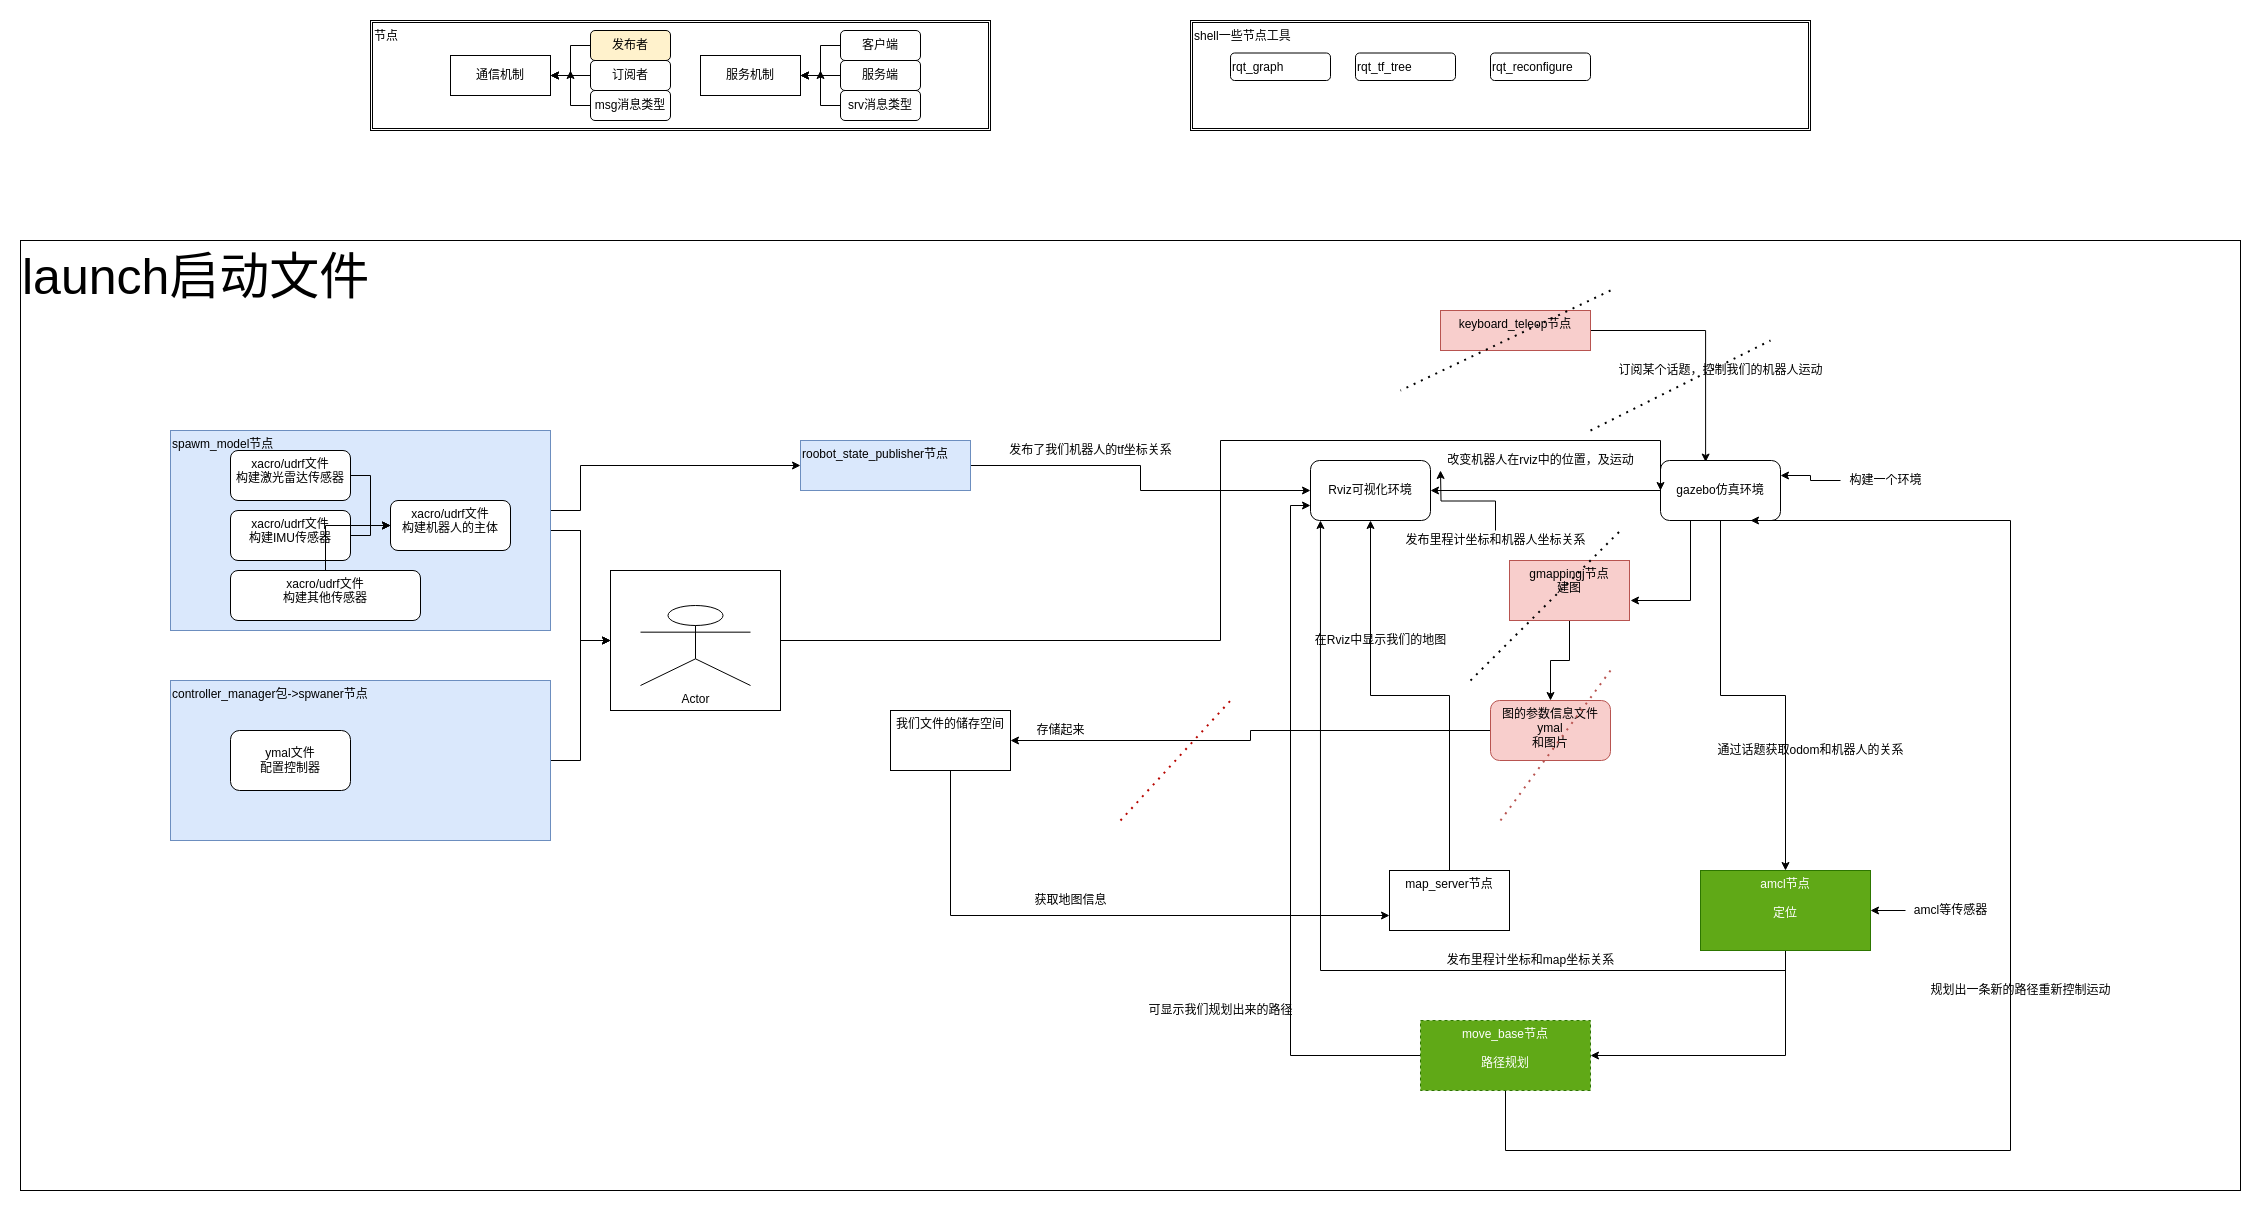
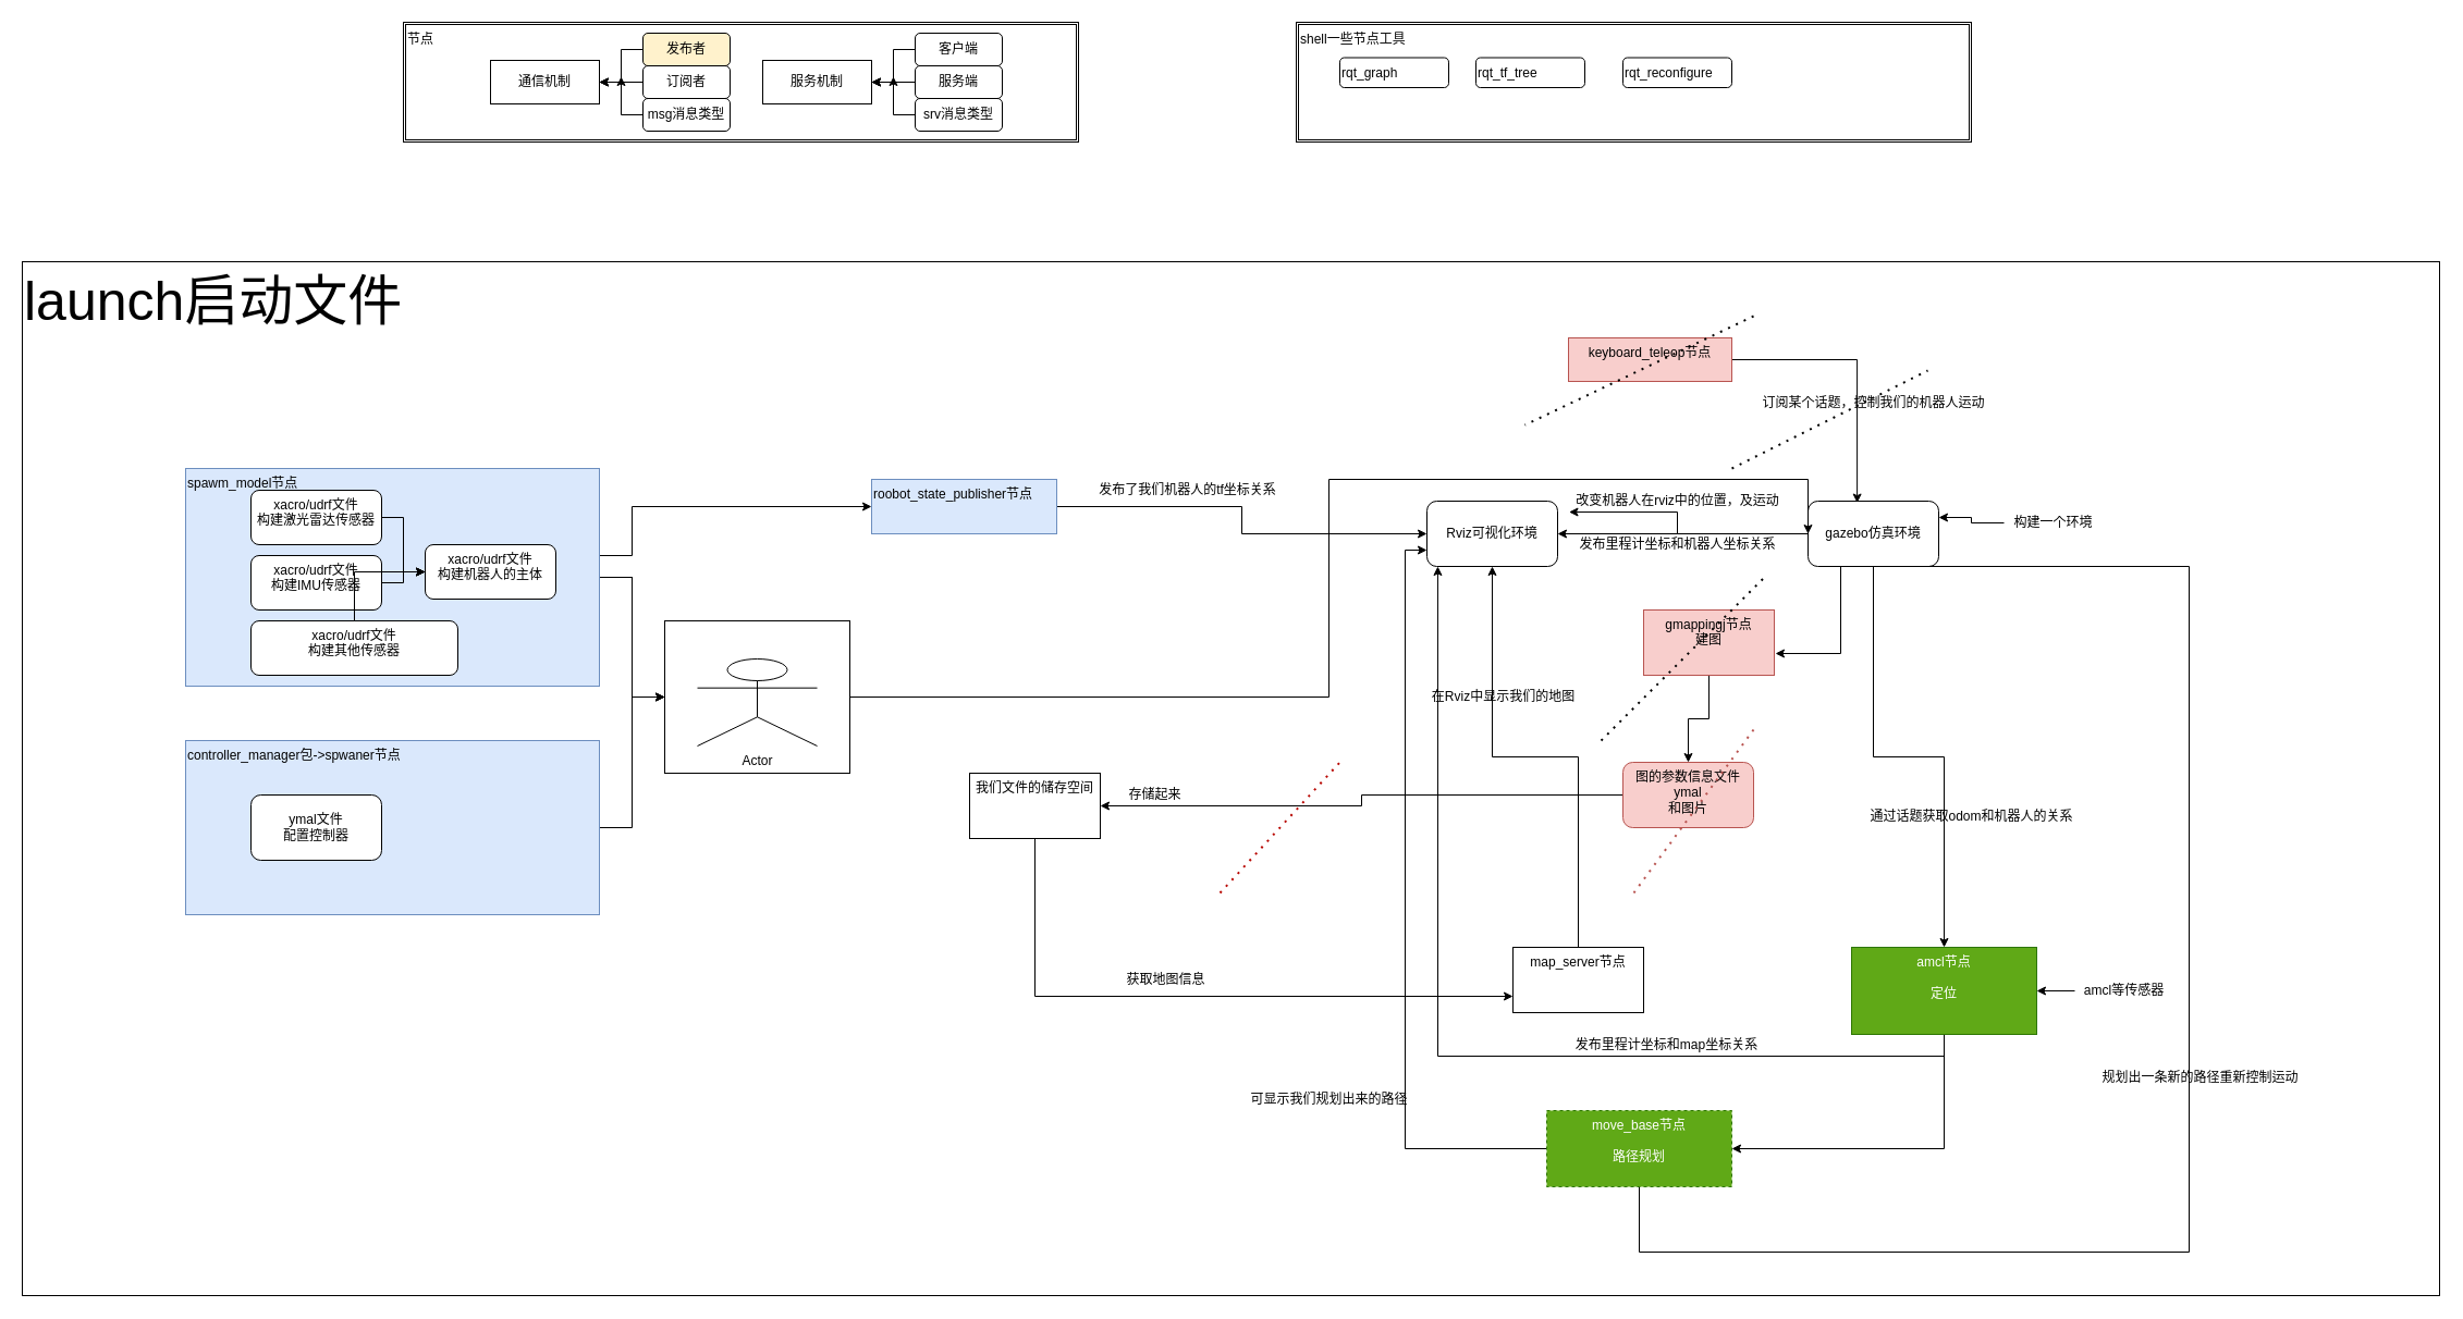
- <mxCell id="56" style="edgeStyle=orthogonalEdgeStyle;rounded=0;orthogonalLoop=1;jettySize=auto;html=1;entryX=0.75;entryY=1;entryDx=0;entryDy=0;" edge="1" parent="1" source="58" target="36"><mxGeometry relative="1" as="geometry"><mxPoint x="1910" y="840" as="targetPoint" /><Array as="points"><mxPoint x="1505" y="1150" /><mxPoint x="2010" y="1150" /><mxPoint x="2010" y="520" /></Array></mxGeometry></mxCell>
+ <mxCell id="56" style="edgeStyle=orthogonalEdgeStyle;rounded=0;orthogonalLoop=1;jettySize=auto;html=1;entryX=0.75;entryY=1;entryDx=0;entryDy=0;endArrow=none;" edge="1" parent="1" source="58" target="36"><mxGeometry relative="1" as="geometry"><mxPoint x="1910" y="840" as="targetPoint" /><Array as="points"><mxPoint x="1505" y="1150" /><mxPoint x="2010" y="1150" /><mxPoint x="2010" y="520" /></Array></mxGeometry></mxCell>
- <mxCell id="49" value="发布里程计坐标和机器人坐标关系" style="text;html=1;align=center;verticalAlign=middle;resizable=0;points=[];autosize=1;strokeColor=none;" vertex="1" parent="1"><mxGeometry x="1395" y="530" width="200" height="20" as="geometry" /></mxCell>
+ <mxCell id="49" value="发布里程计坐标和机器人坐标关系" style="text;html=1;align=center;verticalAlign=middle;resizable=0;points=[];autosize=1;strokeColor=none;" vertex="1" parent="1"><mxGeometry x="1440" y="490" width="200" height="20" as="geometry" /></mxCell>
